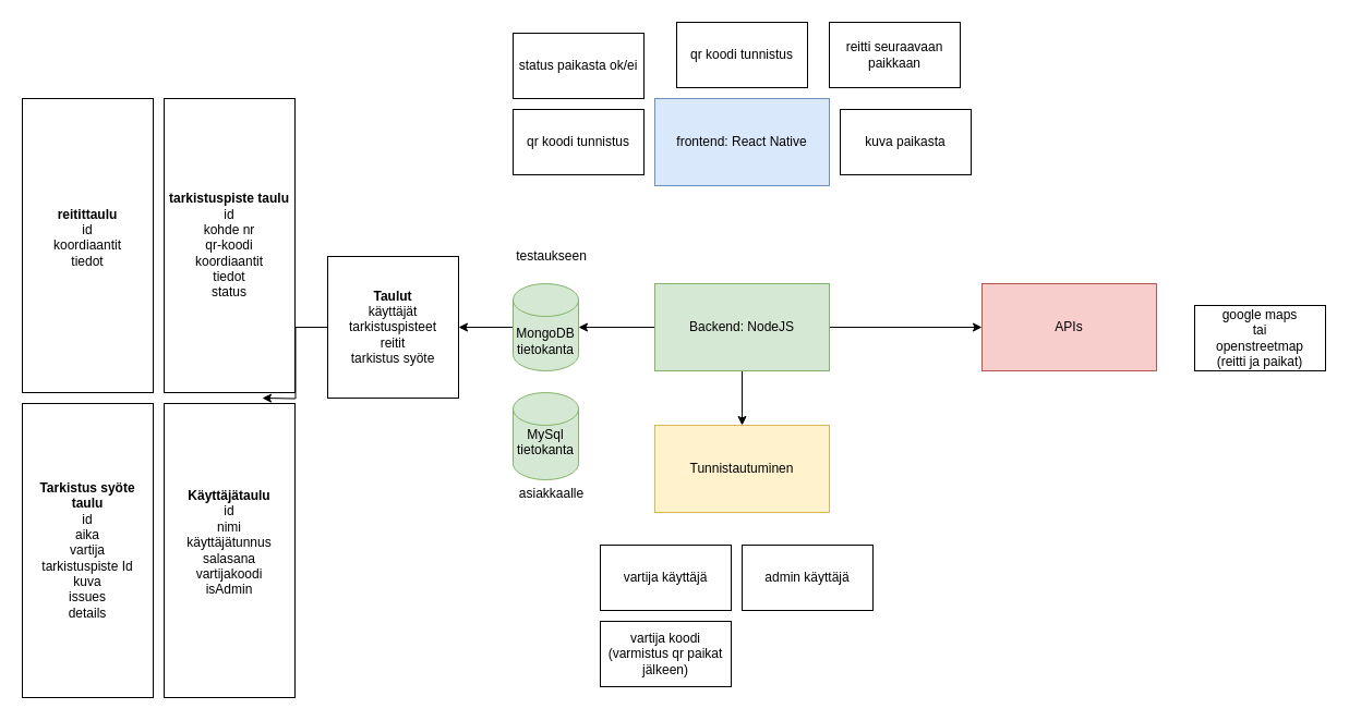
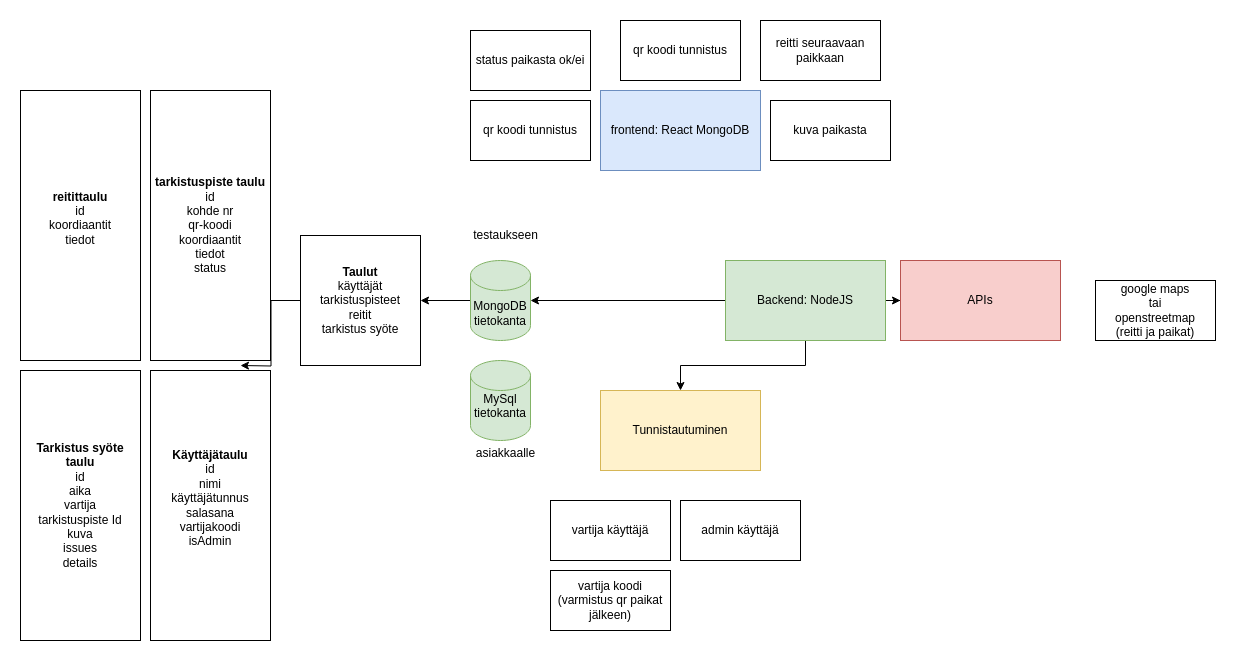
- <mxCell id="2" value="frontend: React Native" style="rounded=0;whiteSpace=wrap;html=1;fillColor=#dae8fc;strokeColor=#6c8ebf;" parent="1" vertex="1"><mxGeometry x="600" y="90" width="160" height="80" as="geometry" /></mxCell>
+ <mxCell id="2" value="frontend: React MongoDB" style="rounded=0;whiteSpace=wrap;html=1;fillColor=#dae8fc;strokeColor=#6c8ebf;" parent="1" vertex="1"><mxGeometry x="600" y="90" width="160" height="80" as="geometry" /></mxCell>
- <mxCell id="6" value="Backend: NodeJS" style="rounded=0;whiteSpace=wrap;html=1;fillColor=#d5e8d4;strokeColor=#82b366;" parent="1" vertex="1"><mxGeometry x="600" y="260" width="160" height="80" as="geometry" /></mxCell>
+ <mxCell id="6" value="Backend: NodeJS" style="rounded=0;whiteSpace=wrap;html=1;fillColor=#d5e8d4;strokeColor=#82b366;" parent="1" vertex="1"><mxGeometry x="725" y="260" width="160" height="80" as="geometry" /></mxCell>
